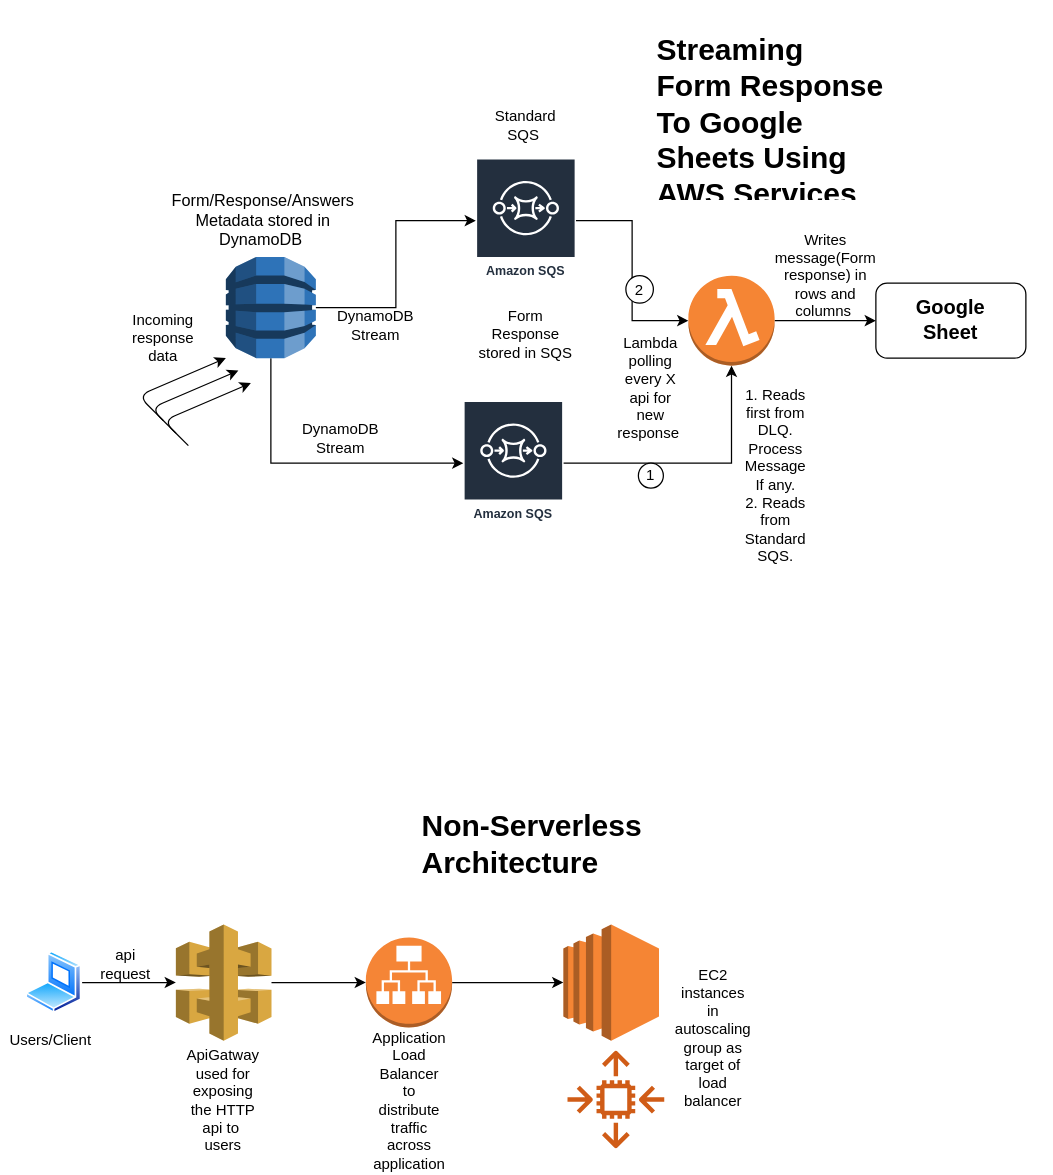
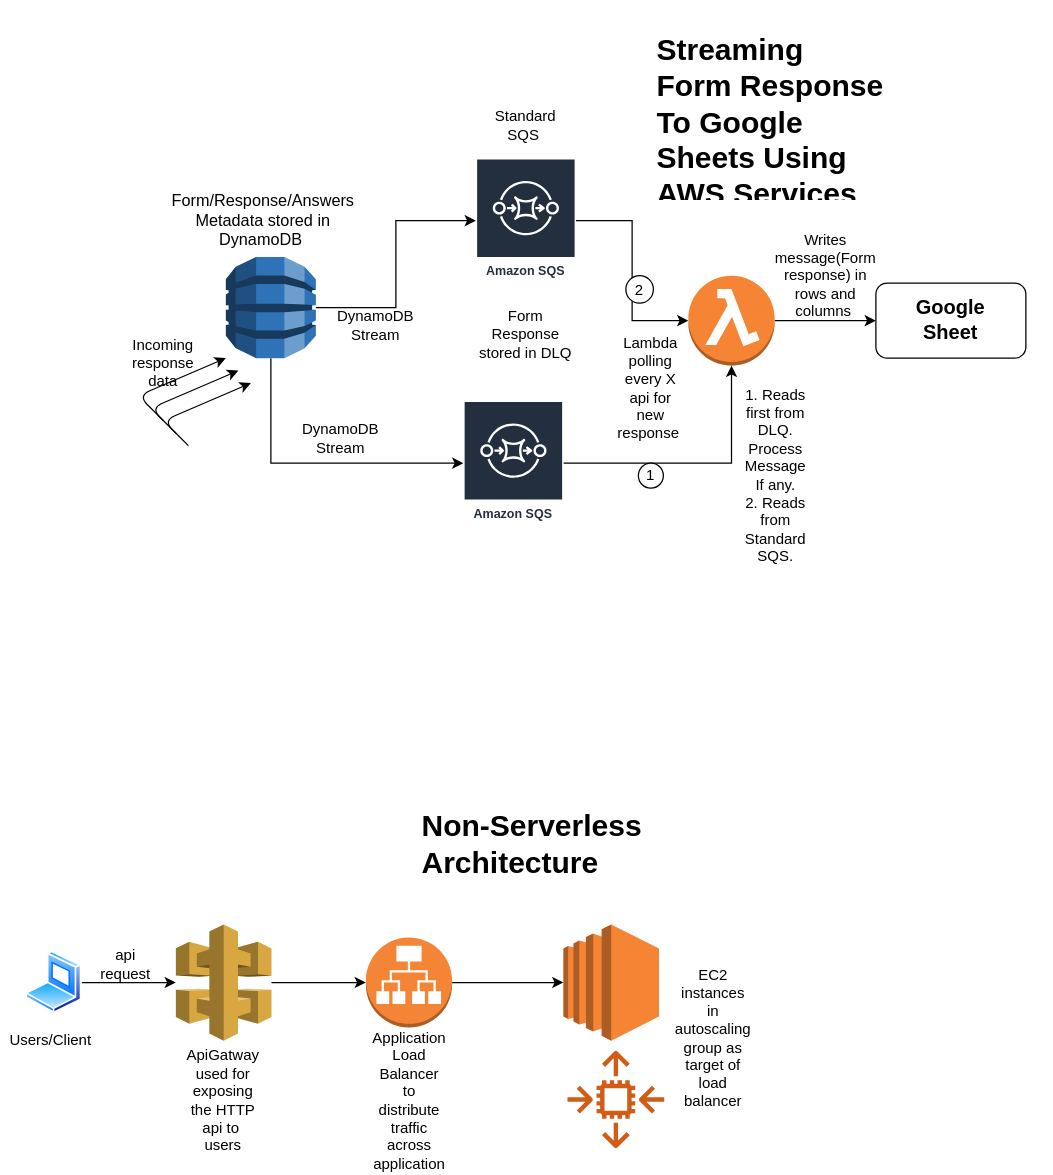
- <mxCell id="16" value="Form Response stored in SQS" style="text;html=1;strokeColor=none;fillColor=none;align=center;verticalAlign=middle;whiteSpace=wrap;rounded=0;" parent="1" vertex="1"><mxGeometry x="380" y="242" width="80" height="50" as="geometry" /></mxCell>
+ <mxCell id="16" value="Form Response stored in DLQ" style="text;html=1;strokeColor=none;fillColor=none;align=center;verticalAlign=middle;whiteSpace=wrap;rounded=0;" parent="1" vertex="1"><mxGeometry x="380" y="242" width="80" height="50" as="geometry" /></mxCell>
- <mxCell id="29" value="Incoming response data" style="text;html=1;strokeColor=none;fillColor=none;align=center;verticalAlign=middle;whiteSpace=wrap;rounded=0;" parent="1" vertex="1"><mxGeometry x="110" y="260" width="40" height="20" as="geometry" /></mxCell>
+ <mxCell id="29" value="Incoming response data" style="text;html=1;strokeColor=none;fillColor=none;align=center;verticalAlign=middle;whiteSpace=wrap;rounded=0;" parent="1" vertex="1"><mxGeometry x="110" y="280" width="40" height="20" as="geometry" /></mxCell>
